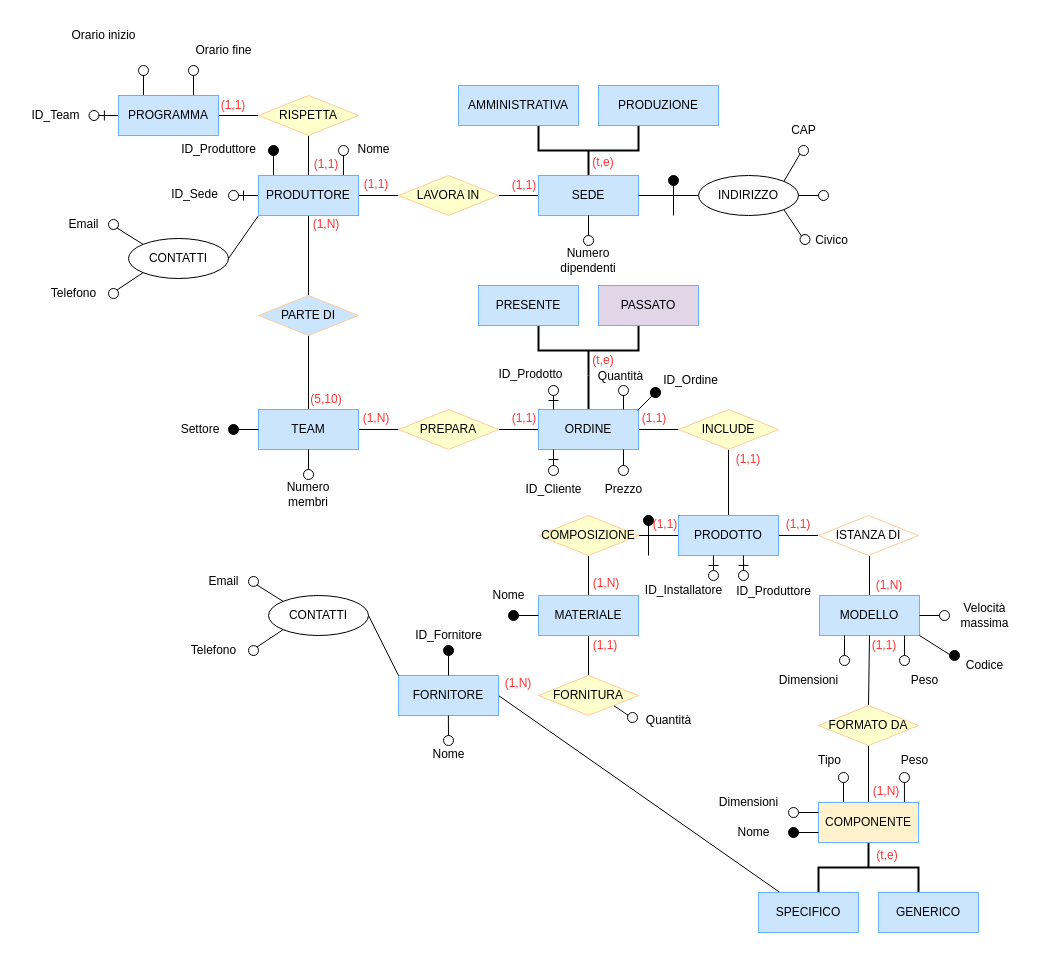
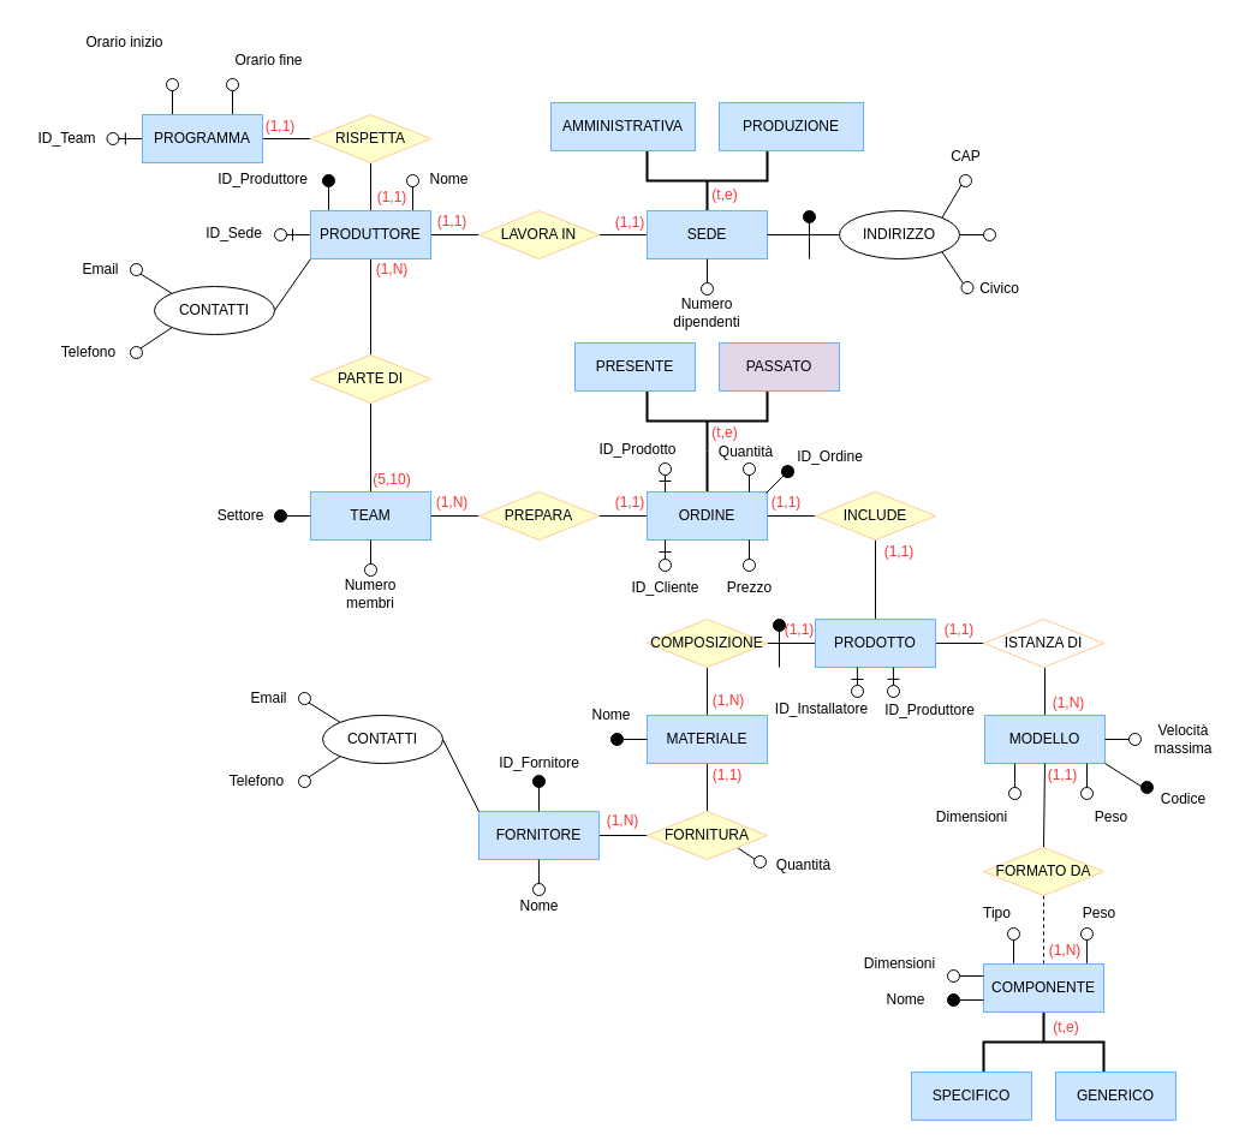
- <mxCell id="48" value="PARTE DI" style="rhombus;whiteSpace=wrap;html=1;fillColor=#cce5ff;strokeColor=#FFCC99;" parent="1" vertex="1"><mxGeometry x="258" y="295" width="100" height="40" as="geometry" /></mxCell>
+ <mxCell id="48" value="PARTE DI" style="rhombus;whiteSpace=wrap;html=1;fillColor=#FFFFCC;strokeColor=#FFCC99;" parent="1" vertex="1"><mxGeometry x="258" y="295" width="100" height="40" as="geometry" /></mxCell>
- <mxCell id="169" value="" style="endArrow=none;html=1;rounded=0;entryX=0.5;entryY=0;entryDx=0;entryDy=0;exitX=0.5;exitY=1;exitDx=0;exitDy=0;" parent="1" source="174" target="185" edge="1"><mxGeometry width="50" height="50" relative="1" as="geometry"><mxPoint x="1154.05" y="955" as="sourcePoint" /><mxPoint x="1204.05" y="905" as="targetPoint" /></mxGeometry></mxCell>
+ <mxCell id="169" value="" style="endArrow=none;html=1;rounded=0;entryX=0.5;entryY=0;entryDx=0;entryDy=0;exitX=0.5;exitY=1;exitDx=0;exitDy=0;dashed=1;" parent="1" source="174" target="185" edge="1"><mxGeometry width="50" height="50" relative="1" as="geometry"><mxPoint x="1154.05" y="955" as="sourcePoint" /><mxPoint x="1204.05" y="905" as="targetPoint" /></mxGeometry></mxCell>
- <mxCell id="15" value="" style="endArrow=none;html=1;rounded=0;exitX=1;exitY=0.5;exitDx=0;exitDy=0;" parent="1" source="36" target="173" edge="1"><mxGeometry width="50" height="50" relative="1" as="geometry"><mxPoint x="538" y="695" as="sourcePoint" /><mxPoint x="588" y="645" as="targetPoint" /></mxGeometry></mxCell>
+ <mxCell id="15" value="" style="endArrow=none;html=1;rounded=0;exitX=1;exitY=0.5;exitDx=0;exitDy=0;entryX=0;entryY=0.5;entryDx=0;entryDy=0;" parent="1" source="36" target="106" edge="1"><mxGeometry width="50" height="50" relative="1" as="geometry"><mxPoint x="538" y="695" as="sourcePoint" /><mxPoint x="588" y="645" as="targetPoint" /></mxGeometry></mxCell>
- <mxCell id="185" value="COMPONENTE" style="rounded=0;whiteSpace=wrap;html=1;fillColor=#fff2cc;strokeColor=#66B2FF;" parent="1" vertex="1"><mxGeometry x="818" y="802" width="100" height="40" as="geometry" /></mxCell>
+ <mxCell id="185" value="COMPONENTE" style="rounded=0;whiteSpace=wrap;html=1;fillColor=#CCE5FF;strokeColor=#66B2FF;" parent="1" vertex="1"><mxGeometry x="818" y="802" width="100" height="40" as="geometry" /></mxCell>
